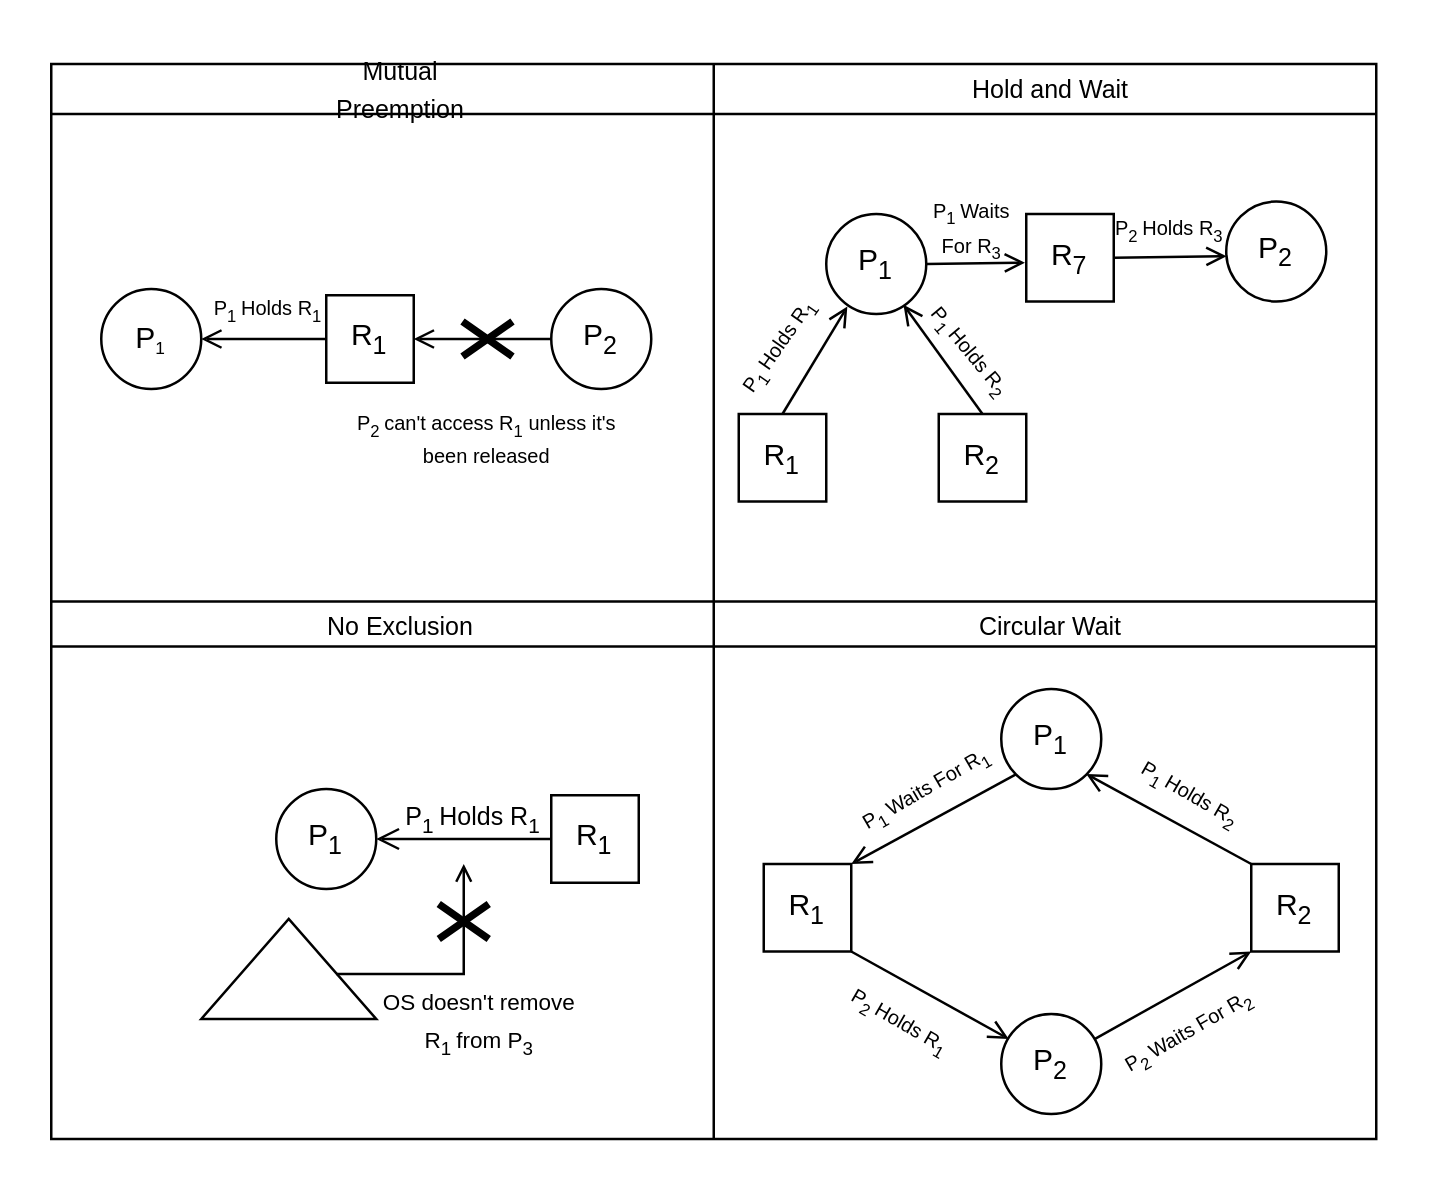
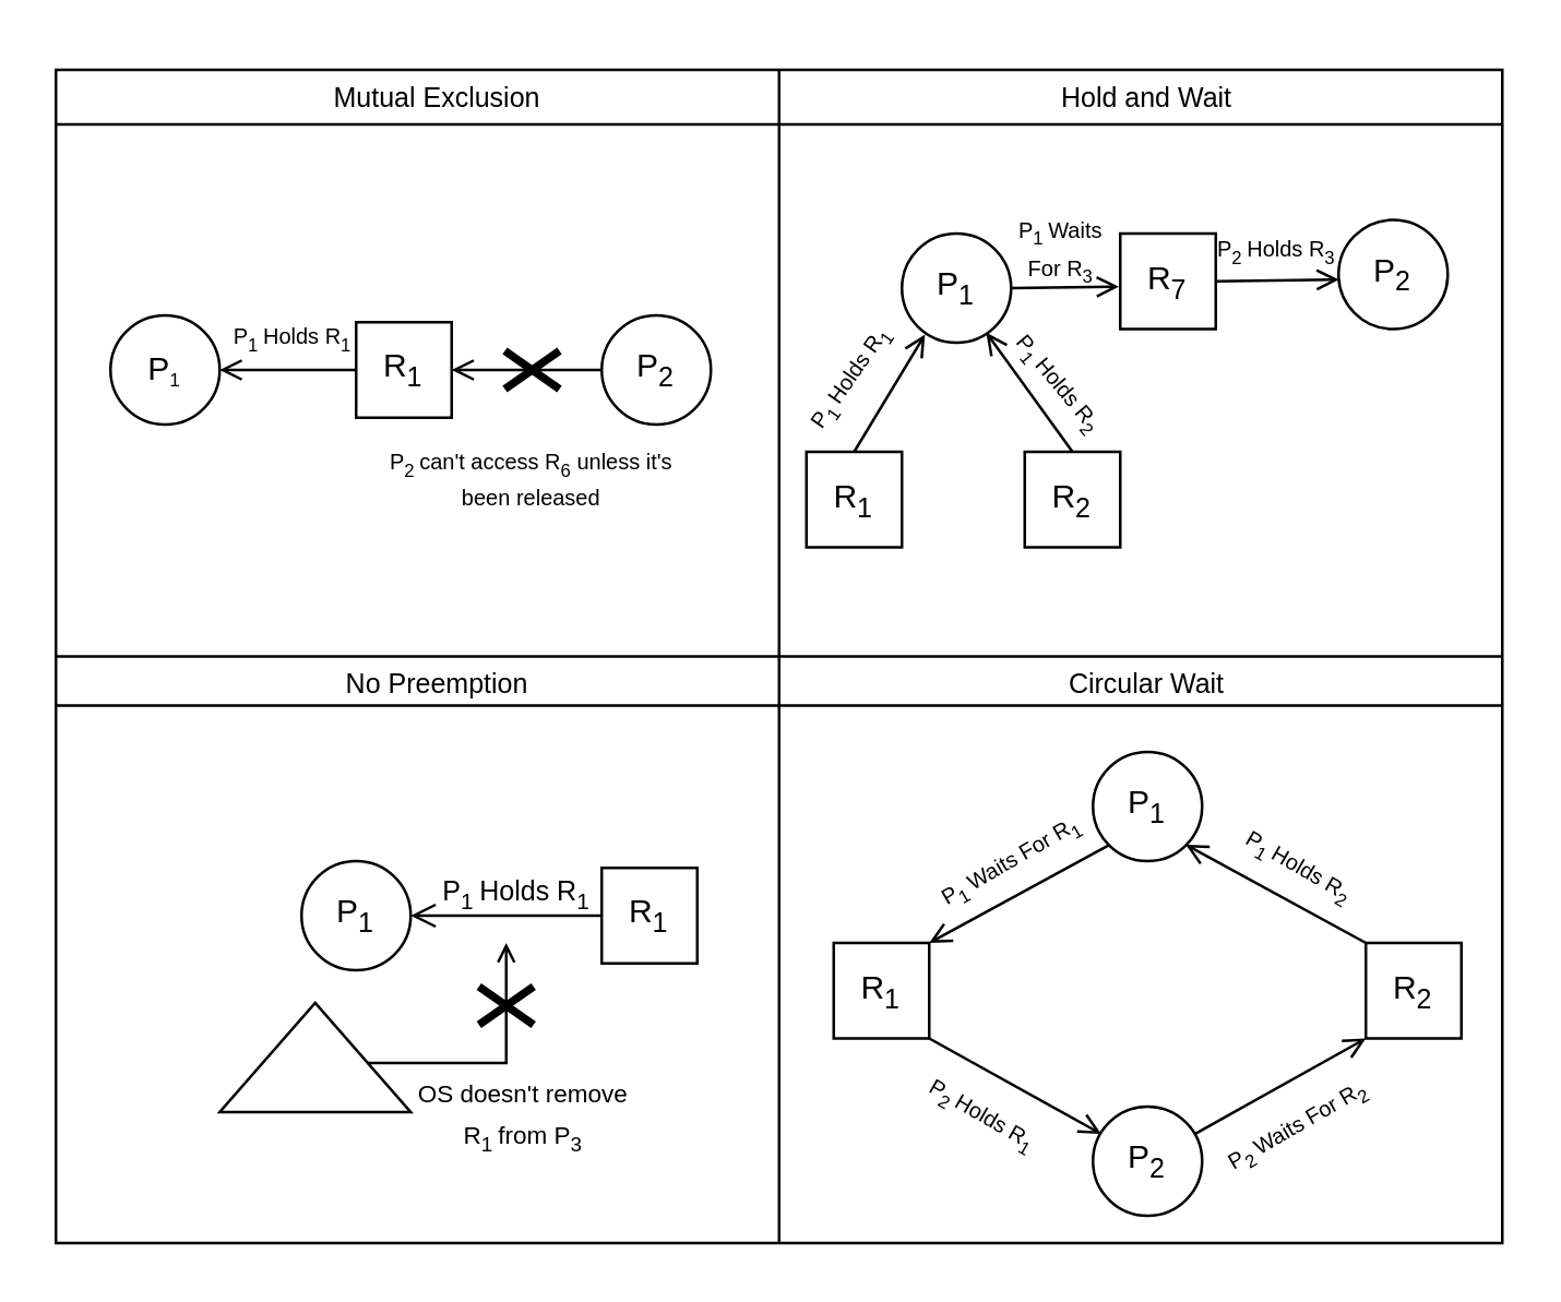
- <mxCell id="6" value="&lt;span style=&quot;font-size: 10px;&quot;&gt;Mutual Preemption&lt;/span&gt;" style="text;html=1;align=center;verticalAlign=middle;whiteSpace=wrap;rounded=0;" vertex="1" parent="3"><mxGeometry x="100" y="-5" width="80" height="30" as="geometry" /></mxCell>
+ <mxCell id="6" value="&lt;span style=&quot;font-size: 10px;&quot;&gt;Mutual Exclusion&lt;/span&gt;" style="text;html=1;align=center;verticalAlign=middle;whiteSpace=wrap;rounded=0;" vertex="1" parent="3"><mxGeometry x="100" y="-5" width="80" height="30" as="geometry" /></mxCell>
- <mxCell id="49" value="&lt;font style=&quot;font-size: 8px;&quot;&gt;P&lt;sub&gt;2&lt;/sub&gt;&lt;sub style=&quot;&quot;&gt;&amp;nbsp;&lt;/sub&gt;can't access&amp;nbsp;R&lt;sub style=&quot;&quot;&gt;1&lt;/sub&gt;&amp;nbsp;unless it's been released&lt;/font&gt;" style="text;html=1;align=center;verticalAlign=middle;whiteSpace=wrap;rounded=0;fontSize=10;" vertex="1" parent="30"><mxGeometry x="120.25" y="140" width="108.5" height="20" as="geometry" /></mxCell>
+ <mxCell id="49" value="&lt;font style=&quot;font-size: 8px;&quot;&gt;P&lt;sub&gt;2&lt;/sub&gt;&lt;sub style=&quot;&quot;&gt;&amp;nbsp;&lt;/sub&gt;can't access&amp;nbsp;R&lt;sub style=&quot;&quot;&gt;6&lt;/sub&gt;&amp;nbsp;unless it's been released&lt;/font&gt;" style="text;html=1;align=center;verticalAlign=middle;whiteSpace=wrap;rounded=0;fontSize=10;" vertex="1" parent="30"><mxGeometry x="120.25" y="140" width="108.5" height="20" as="geometry" /></mxCell>
- <mxCell id="8" value="&lt;span style=&quot;font-size: 10px;&quot;&gt;No Exclusion&lt;/span&gt;" style="text;html=1;align=center;verticalAlign=middle;whiteSpace=wrap;rounded=0;" vertex="1" parent="3"><mxGeometry x="100" y="210" width="80" height="30" as="geometry" /></mxCell>
+ <mxCell id="8" value="&lt;span style=&quot;font-size: 10px;&quot;&gt;No Preemption&lt;/span&gt;" style="text;html=1;align=center;verticalAlign=middle;whiteSpace=wrap;rounded=0;" vertex="1" parent="3"><mxGeometry x="100" y="210" width="80" height="30" as="geometry" /></mxCell>
